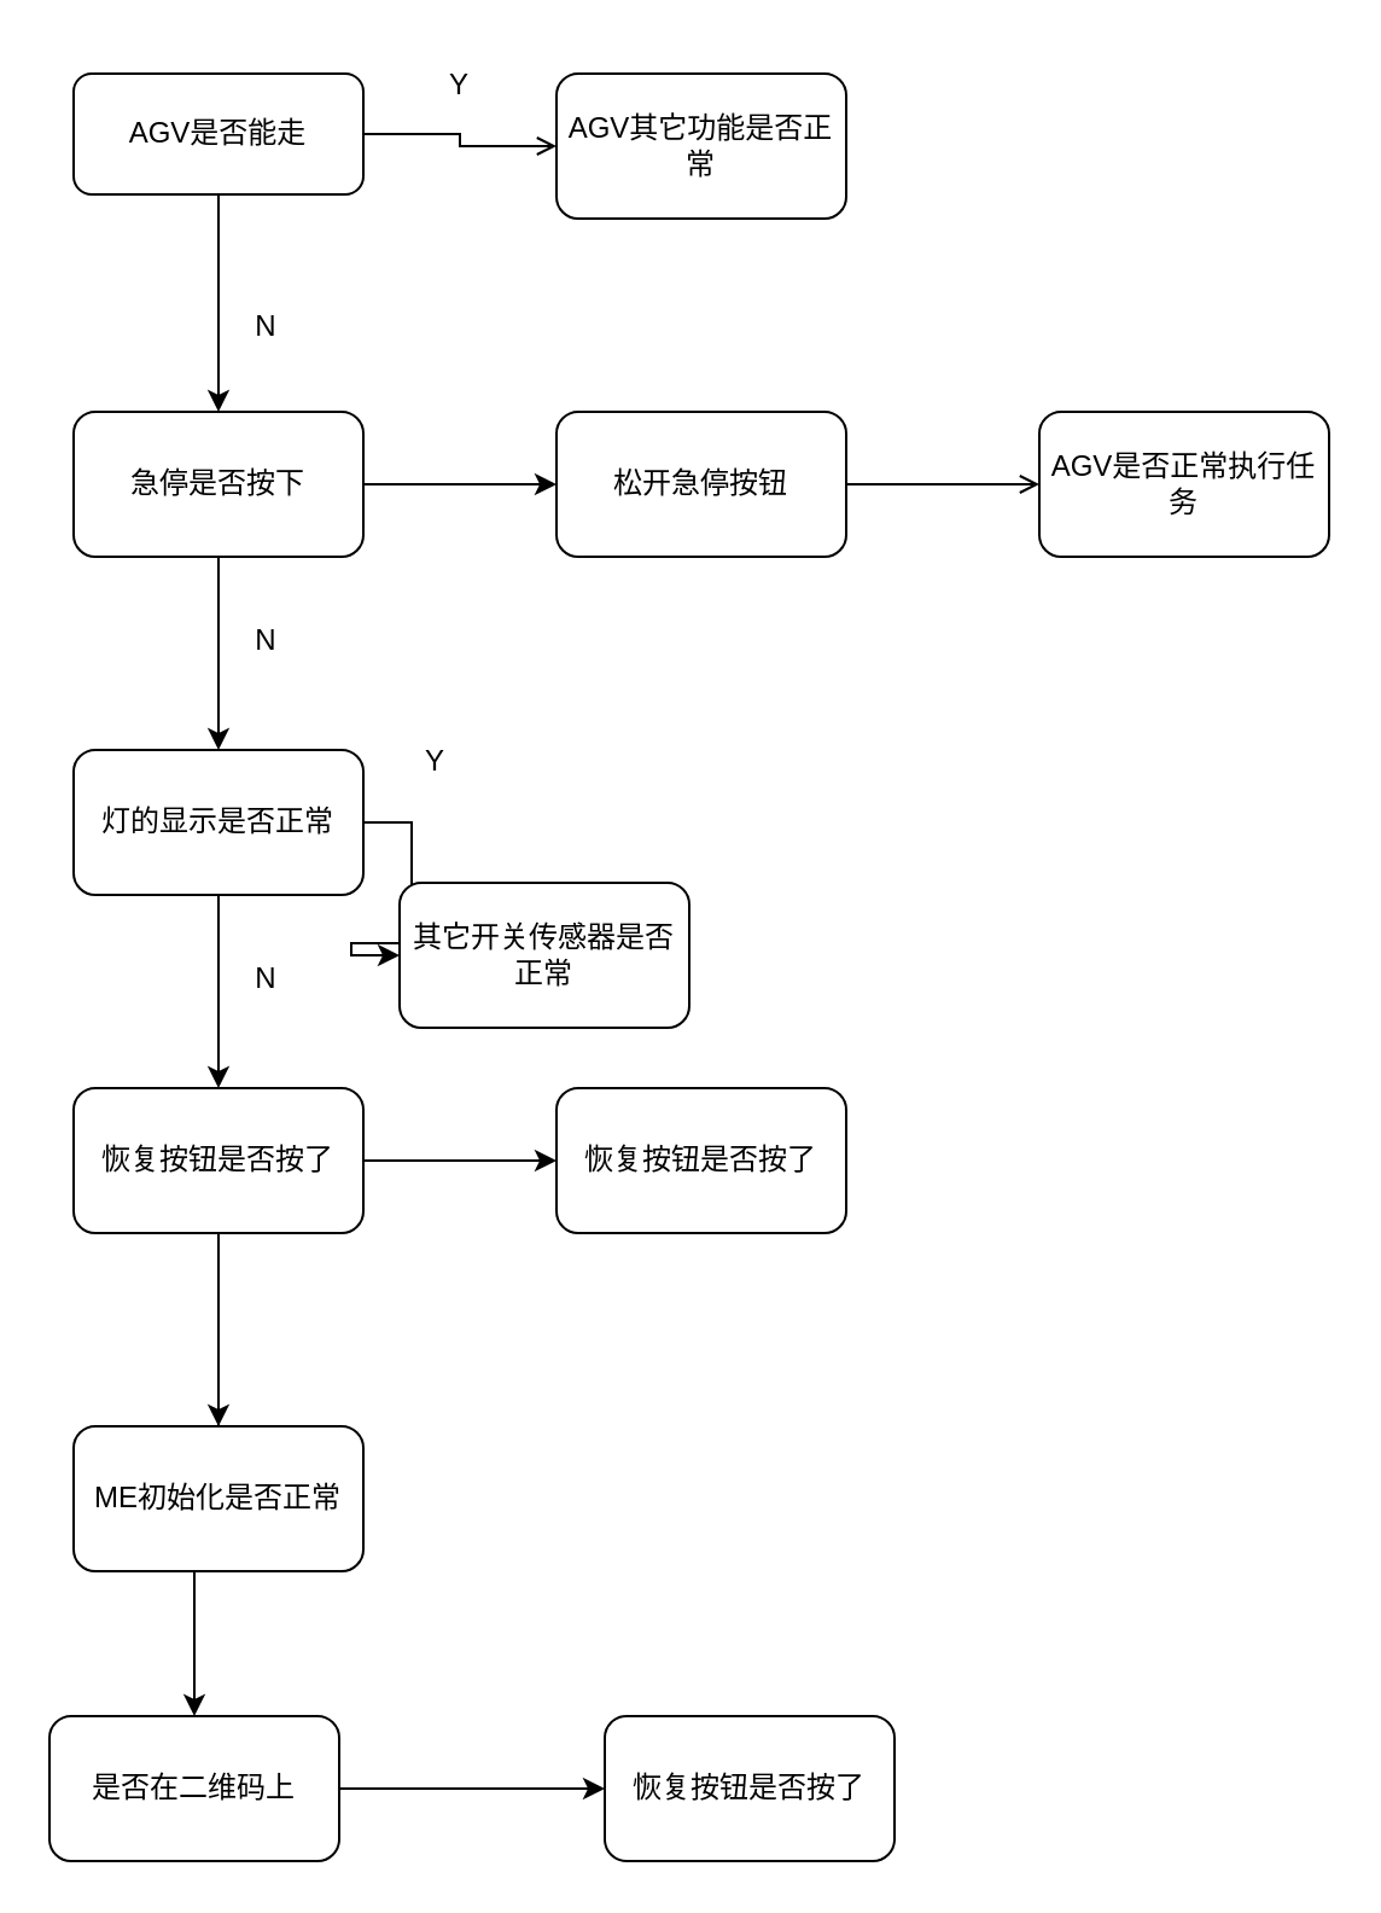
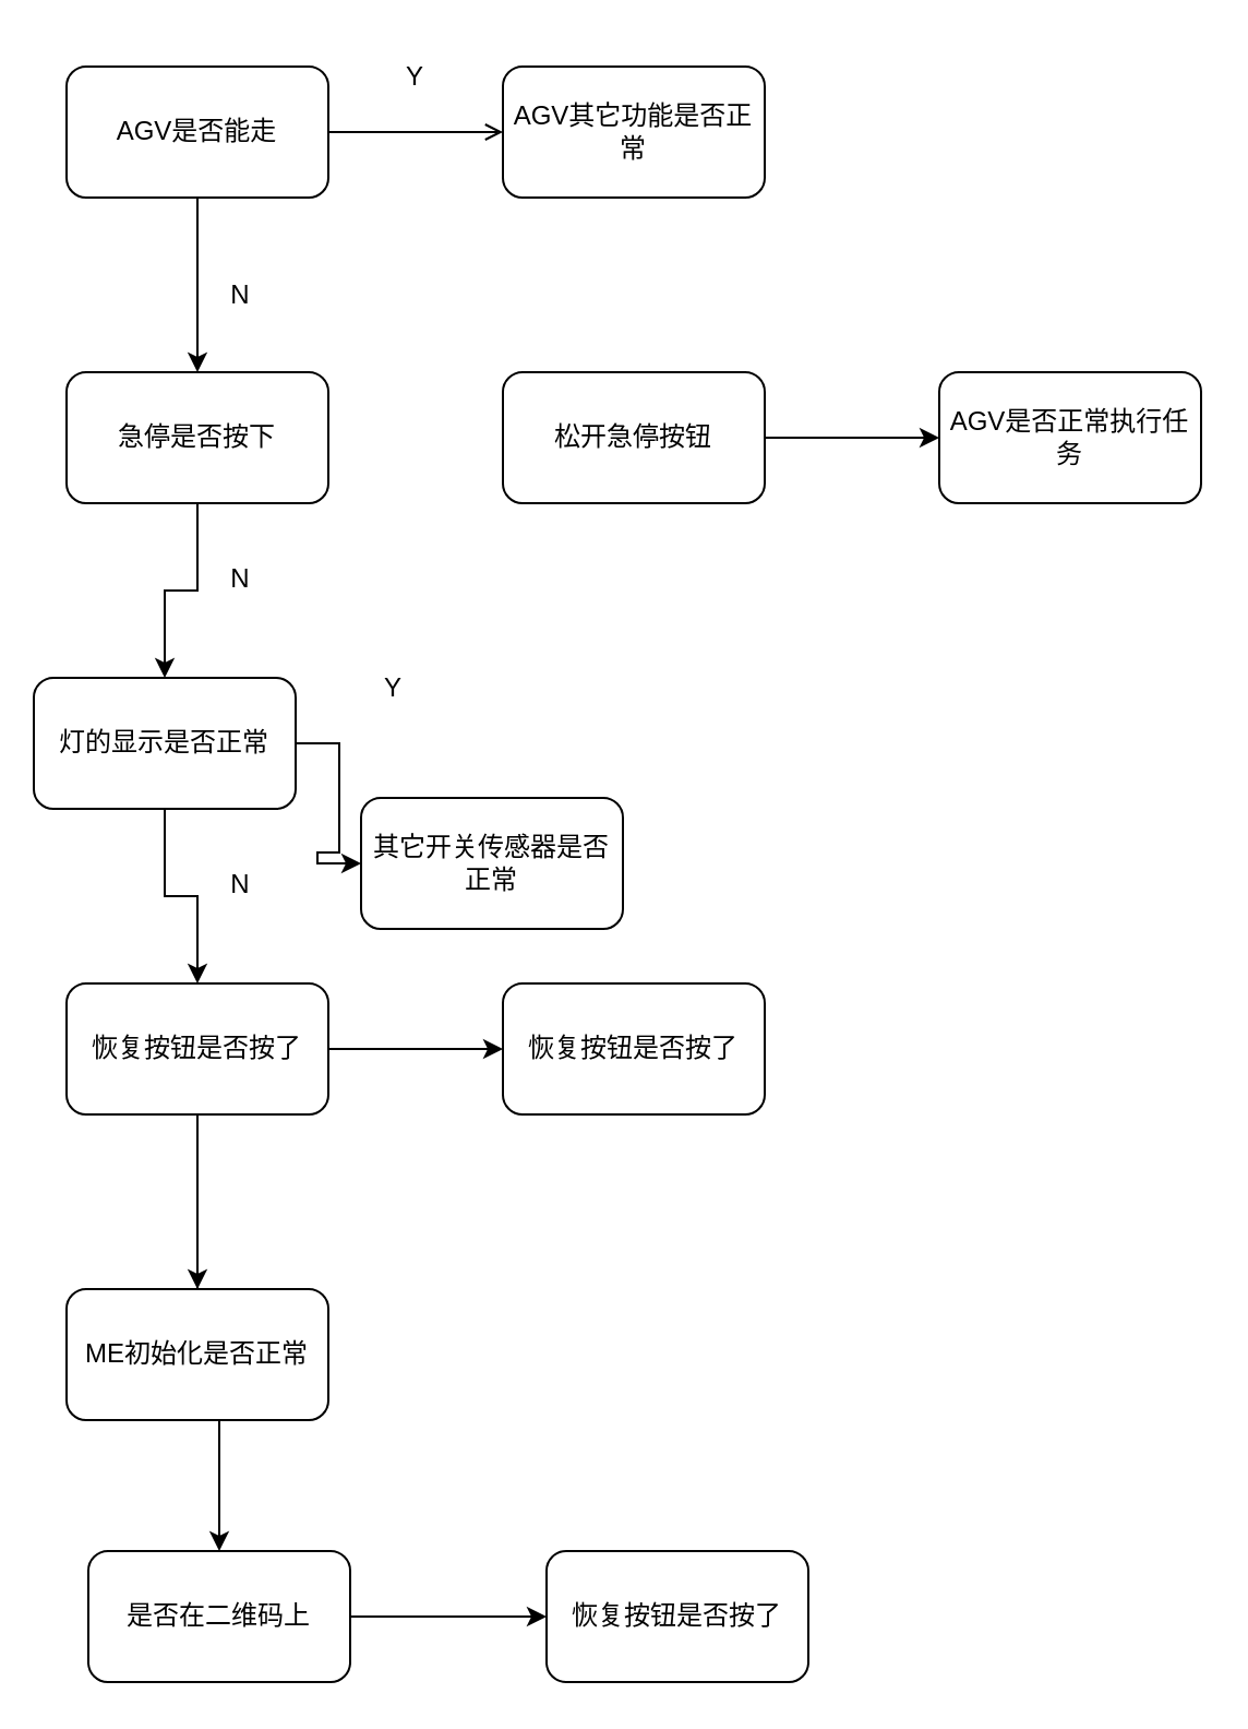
- <mxCell id="4" value="AGV是否能走" style="rounded=1;whiteSpace=wrap;html=1;" vertex="1" parent="1"><mxGeometry x="30" y="30" width="120" height="50" as="geometry" /></mxCell>
+ <mxCell id="4" value="AGV是否能走" style="rounded=1;whiteSpace=wrap;html=1;" vertex="1" parent="1"><mxGeometry x="30" y="30" width="120" height="60" as="geometry" /></mxCell>
- <mxCell id="6" value="" style="edgeStyle=orthogonalEdgeStyle;rounded=0;orthogonalLoop=1;jettySize=auto;html=1;" edge="1" parent="1" source="7" target="28"><mxGeometry relative="1" as="geometry" /></mxCell>
- <mxCell id="27" value="" style="edgeStyle=orthogonalEdgeStyle;rounded=0;orthogonalLoop=1;jettySize=auto;html=1;endArrow=open;" edge="1" parent="1" source="28" target="29"><mxGeometry relative="1" as="geometry" /></mxCell>
+ <mxCell id="27" value="" style="edgeStyle=orthogonalEdgeStyle;rounded=0;orthogonalLoop=1;jettySize=auto;html=1;" edge="1" parent="1" source="28" target="29"><mxGeometry relative="1" as="geometry" /></mxCell>
- <mxCell id="11" value="灯的显示是否正常" style="rounded=1;whiteSpace=wrap;html=1;" vertex="1" parent="1"><mxGeometry x="30" y="310" width="120" height="60" as="geometry" /></mxCell>
+ <mxCell id="11" value="灯的显示是否正常" style="rounded=1;whiteSpace=wrap;html=1;" vertex="1" parent="1"><mxGeometry x="15" y="310" width="120" height="60" as="geometry" /></mxCell>
- <mxCell id="24" value="是否在二维码上" style="rounded=1;whiteSpace=wrap;html=1;" vertex="1" parent="1"><mxGeometry x="20" y="710" width="120" height="60" as="geometry" /></mxCell>
+ <mxCell id="24" value="是否在二维码上" style="rounded=1;whiteSpace=wrap;html=1;" vertex="1" parent="1"><mxGeometry x="40" y="710" width="120" height="60" as="geometry" /></mxCell>
